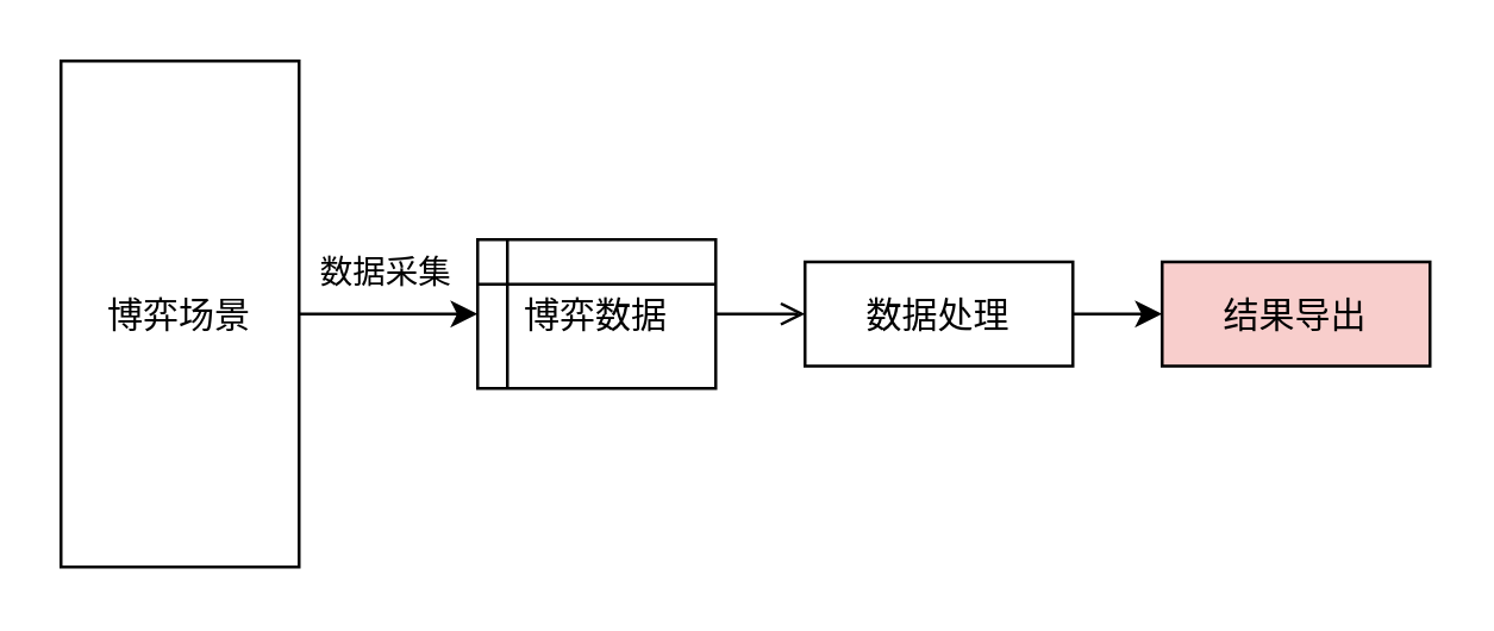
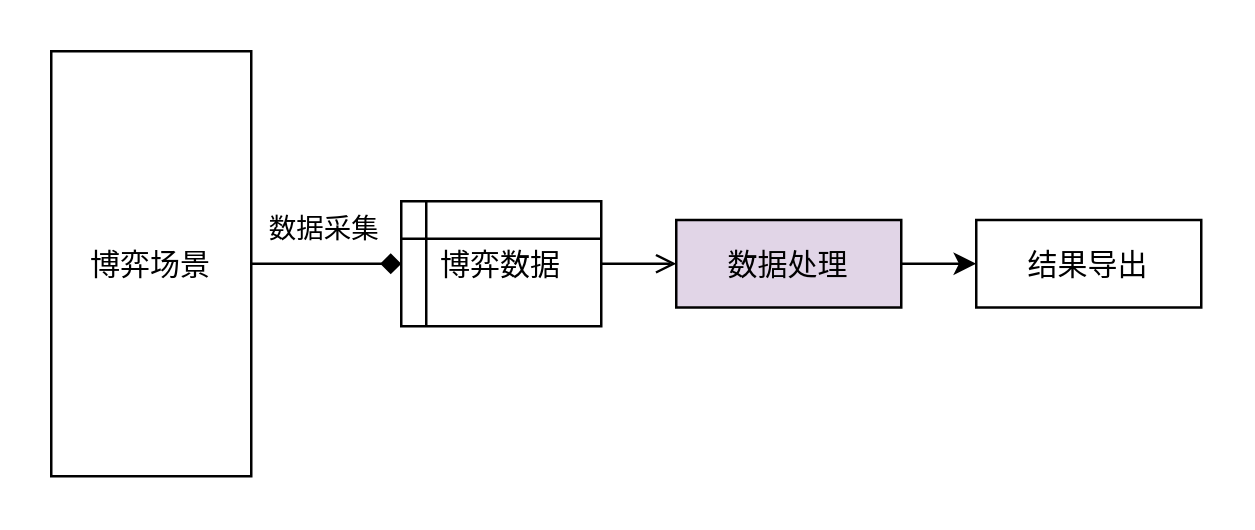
- <mxCell id="4" value="" style="endArrow=classic;exitX=1;exitY=0.5;exitDx=0;exitDy=0;entryX=0;entryY=0.5;entryDx=0;entryDy=0;" edge="1" parent="1" source="2" target="3"><mxGeometry width="50" height="50" relative="1" as="geometry"><mxPoint x="100" y="140" as="sourcePoint" /><mxPoint x="150" y="90" as="targetPoint" /></mxGeometry></mxCell>
+ <mxCell id="4" value="" style="endArrow=diamond;exitX=1;exitY=0.5;exitDx=0;exitDy=0;entryX=0;entryY=0.5;entryDx=0;entryDy=0;" edge="1" parent="1" source="2" target="3"><mxGeometry width="50" height="50" relative="1" as="geometry"><mxPoint x="100" y="140" as="sourcePoint" /><mxPoint x="150" y="90" as="targetPoint" /></mxGeometry></mxCell>
- <mxCell id="6" value="数据处理" style="rounded=0;" vertex="1" parent="1"><mxGeometry x="270" y="87.5" width="90" height="35" as="geometry" /></mxCell>
+ <mxCell id="6" value="数据处理" style="rounded=0;fillColor=#e1d5e7;" vertex="1" parent="1"><mxGeometry x="270" y="87.5" width="90" height="35" as="geometry" /></mxCell>
- <mxCell id="8" value="结果导出" style="rounded=0;fillColor=#f8cecc;" vertex="1" parent="1"><mxGeometry x="390" y="87.5" width="90" height="35" as="geometry" /></mxCell>
+ <mxCell id="8" value="结果导出" style="rounded=0;" vertex="1" parent="1"><mxGeometry x="390" y="87.5" width="90" height="35" as="geometry" /></mxCell>
